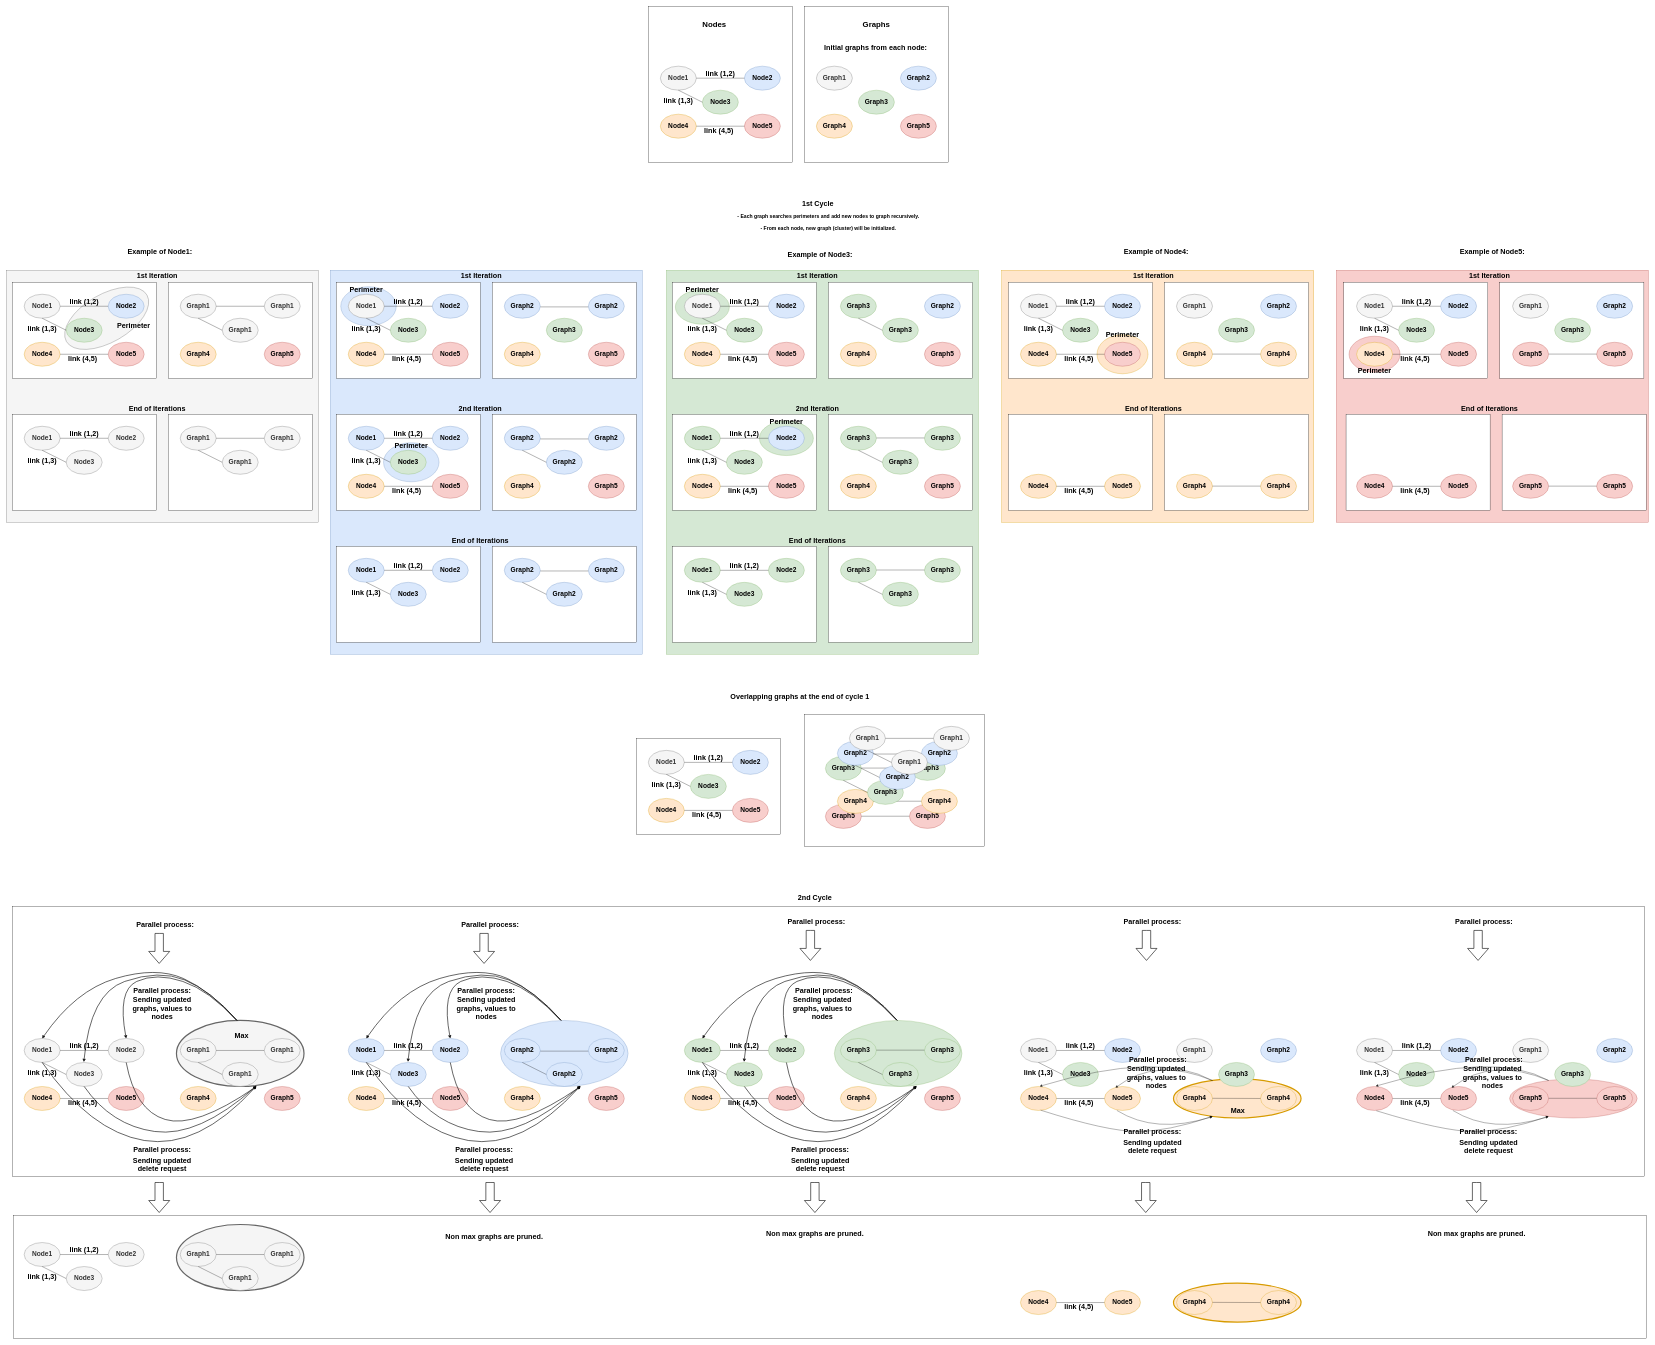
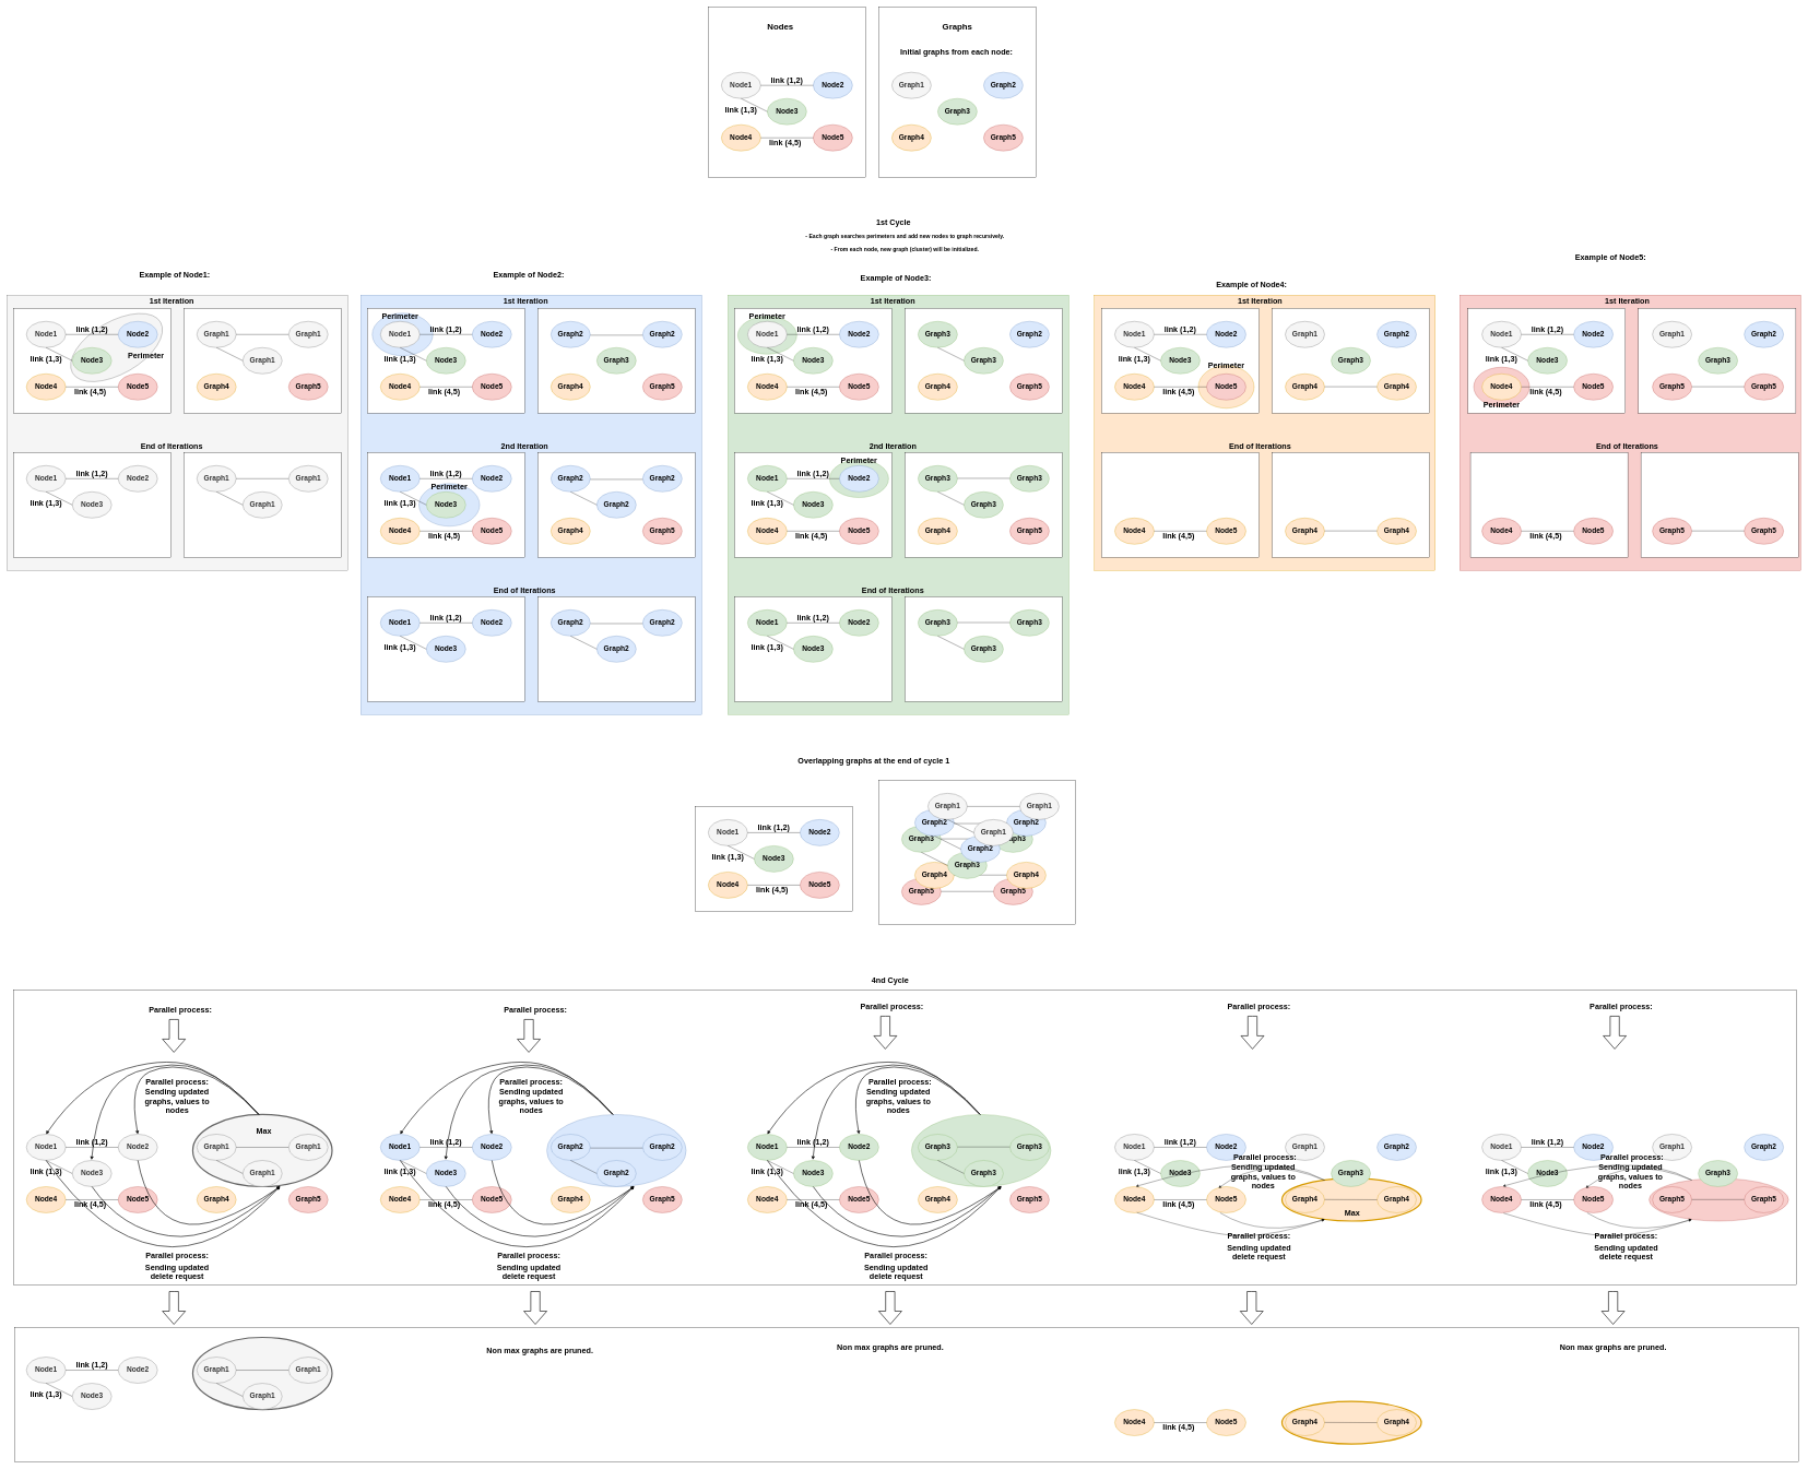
+ <mxCell id="90" value="&lt;font style=&quot;font-size: 24px;&quot;&gt;&lt;b&gt;Example of Node2:&lt;br&gt;&lt;/b&gt;&lt;/font&gt;" style="text;html=1;strokeColor=none;fillColor=none;align=center;verticalAlign=middle;whiteSpace=wrap;rounded=0;" vertex="1" parent="1"><mxGeometry x="1480" y="820" width="265" height="40" as="geometry" /></mxCell>
- <mxCell id="126" value="&lt;font style=&quot;font-size: 24px;&quot;&gt;&lt;b&gt;Example of Node4:&lt;br&gt;&lt;/b&gt;&lt;/font&gt;" style="text;html=1;strokeColor=none;fillColor=none;align=center;verticalAlign=middle;whiteSpace=wrap;rounded=0;" vertex="1" parent="1"><mxGeometry x="3720" y="820" width="265" height="40" as="geometry" /></mxCell>
+ <mxCell id="126" value="&lt;font style=&quot;font-size: 24px;&quot;&gt;&lt;b&gt;Example of Node4:&lt;br&gt;&lt;/b&gt;&lt;/font&gt;" style="text;html=1;strokeColor=none;fillColor=none;align=center;verticalAlign=middle;whiteSpace=wrap;rounded=0;" vertex="1" parent="1"><mxGeometry x="3685" y="850" width="265" height="40" as="geometry" /></mxCell>
- <mxCell id="144" value="&lt;font style=&quot;font-size: 24px;&quot;&gt;&lt;b&gt;Example of Node5:&lt;br&gt;&lt;/b&gt;&lt;/font&gt;" style="text;html=1;strokeColor=none;fillColor=none;align=center;verticalAlign=middle;whiteSpace=wrap;rounded=0;" vertex="1" parent="1"><mxGeometry x="4840" y="820" width="265" height="40" as="geometry" /></mxCell>
+ <mxCell id="144" value="&lt;font style=&quot;font-size: 24px;&quot;&gt;&lt;b&gt;Example of Node5:&lt;br&gt;&lt;/b&gt;&lt;/font&gt;" style="text;html=1;strokeColor=none;fillColor=none;align=center;verticalAlign=middle;whiteSpace=wrap;rounded=0;" vertex="1" parent="1"><mxGeometry x="4780" y="765" width="265" height="40" as="geometry" /></mxCell>
- <mxCell id="270" value="&lt;font style=&quot;font-size: 24px;&quot;&gt;&lt;b&gt;2nd Cycle&lt;br&gt;&lt;/b&gt;&lt;/font&gt;" style="text;html=1;strokeColor=none;fillColor=none;align=center;verticalAlign=middle;whiteSpace=wrap;rounded=0;" vertex="1" parent="1"><mxGeometry x="2640" y="2970" width="150" height="40" as="geometry" /></mxCell>
+ <mxCell id="270" value="&lt;font style=&quot;font-size: 24px;&quot;&gt;&lt;b&gt;4nd Cycle&lt;br&gt;&lt;/b&gt;&lt;/font&gt;" style="text;html=1;strokeColor=none;fillColor=none;align=center;verticalAlign=middle;whiteSpace=wrap;rounded=0;" vertex="1" parent="1"><mxGeometry x="2640" y="2970" width="150" height="40" as="geometry" /></mxCell>
